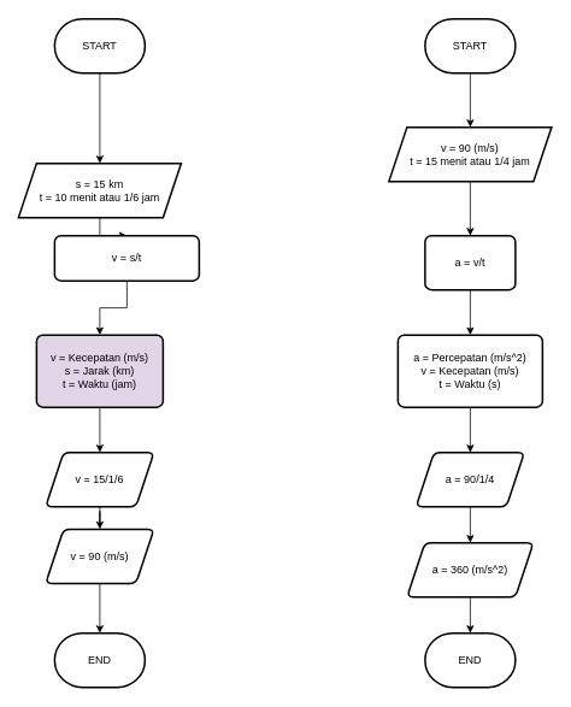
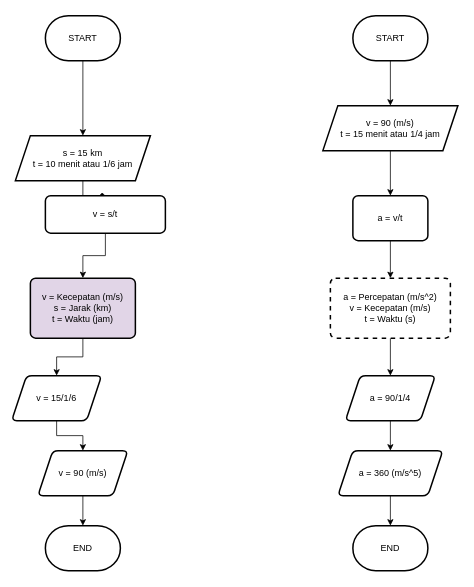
- <mxCell id="4" value="" style="edgeStyle=orthogonalEdgeStyle;rounded=0;orthogonalLoop=1;jettySize=auto;html=1;" edge="1" parent="1" source="5" target="7"><mxGeometry relative="1" as="geometry" /></mxCell>
+ <mxCell id="4" value="" style="edgeStyle=orthogonalEdgeStyle;rounded=0;orthogonalLoop=1;jettySize=auto;html=1;endArrow=diamond;" edge="1" parent="1" source="5" target="7"><mxGeometry relative="1" as="geometry" /></mxCell>
- <mxCell id="22" value="a = Percepatan (m/s^2)&lt;br&gt;v = Kecepatan (m/s)&lt;br&gt;t = Waktu (s)" style="rounded=1;whiteSpace=wrap;html=1;absoluteArcSize=1;arcSize=14;strokeWidth=2;glass=0;" vertex="1" parent="1"><mxGeometry x="440" y="370" width="160" height="80" as="geometry" /></mxCell>
+ <mxCell id="22" value="a = Percepatan (m/s^2)&lt;br&gt;v = Kecepatan (m/s)&lt;br&gt;t = Waktu (s)" style="rounded=1;whiteSpace=wrap;html=1;absoluteArcSize=1;arcSize=14;strokeWidth=2;glass=0;dashed=1;" vertex="1" parent="1"><mxGeometry x="440" y="370" width="160" height="80" as="geometry" /></mxCell>
- <mxCell id="11" value="v = 15/1/6" style="shape=parallelogram;perimeter=parallelogramPerimeter;whiteSpace=wrap;html=1;fixedSize=1;rounded=1;arcSize=14;strokeWidth=2;glass=0;" vertex="1" parent="1"><mxGeometry x="50" y="500" width="120" height="60" as="geometry" /></mxCell>
+ <mxCell id="11" value="v = 15/1/6" style="shape=parallelogram;perimeter=parallelogramPerimeter;whiteSpace=wrap;html=1;fixedSize=1;rounded=1;arcSize=14;strokeWidth=2;glass=0;" vertex="1" parent="1"><mxGeometry x="15" y="500" width="120" height="60" as="geometry" /></mxCell>
- <mxCell id="13" value="v = 90 (m/s)" style="shape=parallelogram;perimeter=parallelogramPerimeter;whiteSpace=wrap;html=1;fixedSize=1;rounded=1;arcSize=14;strokeWidth=2;glass=0;" vertex="1" parent="1"><mxGeometry x="50" y="585" width="120" height="60" as="geometry" /></mxCell>
+ <mxCell id="13" value="v = 90 (m/s)" style="shape=parallelogram;perimeter=parallelogramPerimeter;whiteSpace=wrap;html=1;fixedSize=1;rounded=1;arcSize=14;strokeWidth=2;glass=0;" vertex="1" parent="1"><mxGeometry x="50" y="600" width="120" height="60" as="geometry" /></mxCell>
- <mxCell id="26" value="a = 360 (m/s^2)" style="shape=parallelogram;perimeter=parallelogramPerimeter;whiteSpace=wrap;html=1;fixedSize=1;rounded=1;arcSize=14;strokeWidth=2;glass=0;" vertex="1" parent="1"><mxGeometry x="450" y="600" width="140" height="60" as="geometry" /></mxCell>
+ <mxCell id="26" value="a = 360 (m/s^5)" style="shape=parallelogram;perimeter=parallelogramPerimeter;whiteSpace=wrap;html=1;fixedSize=1;rounded=1;arcSize=14;strokeWidth=2;glass=0;" vertex="1" parent="1"><mxGeometry x="450" y="600" width="140" height="60" as="geometry" /></mxCell>
